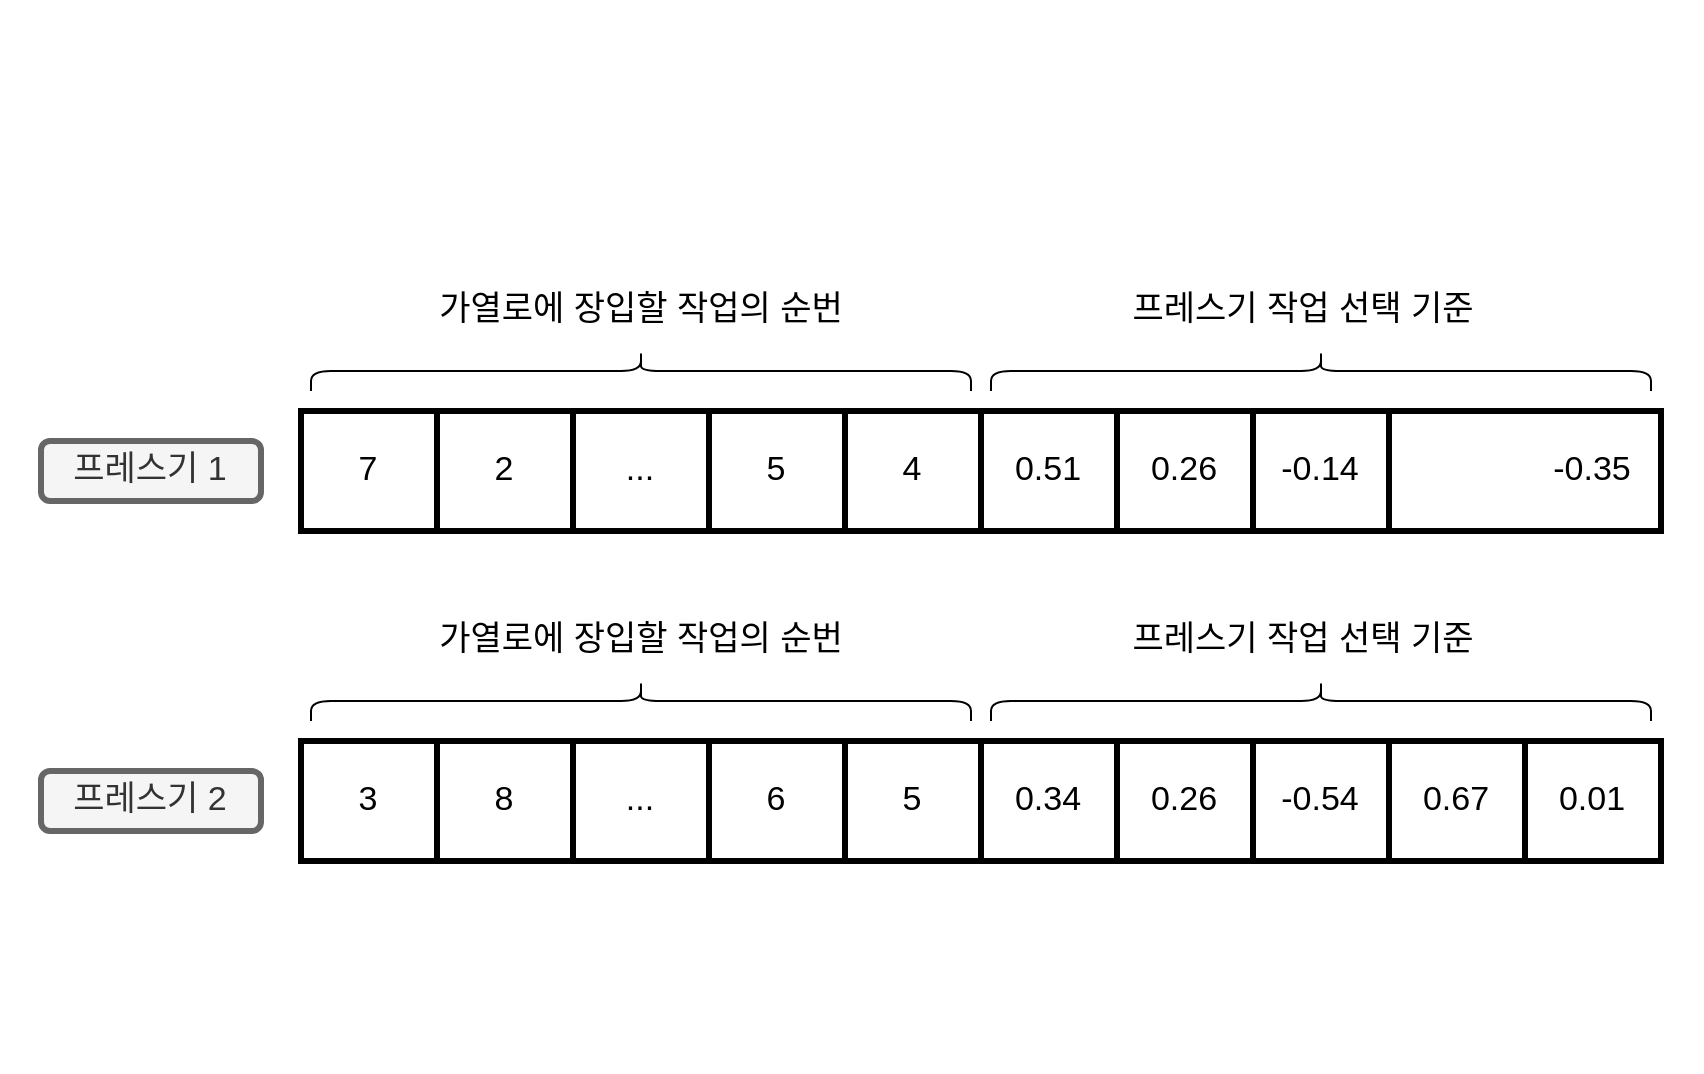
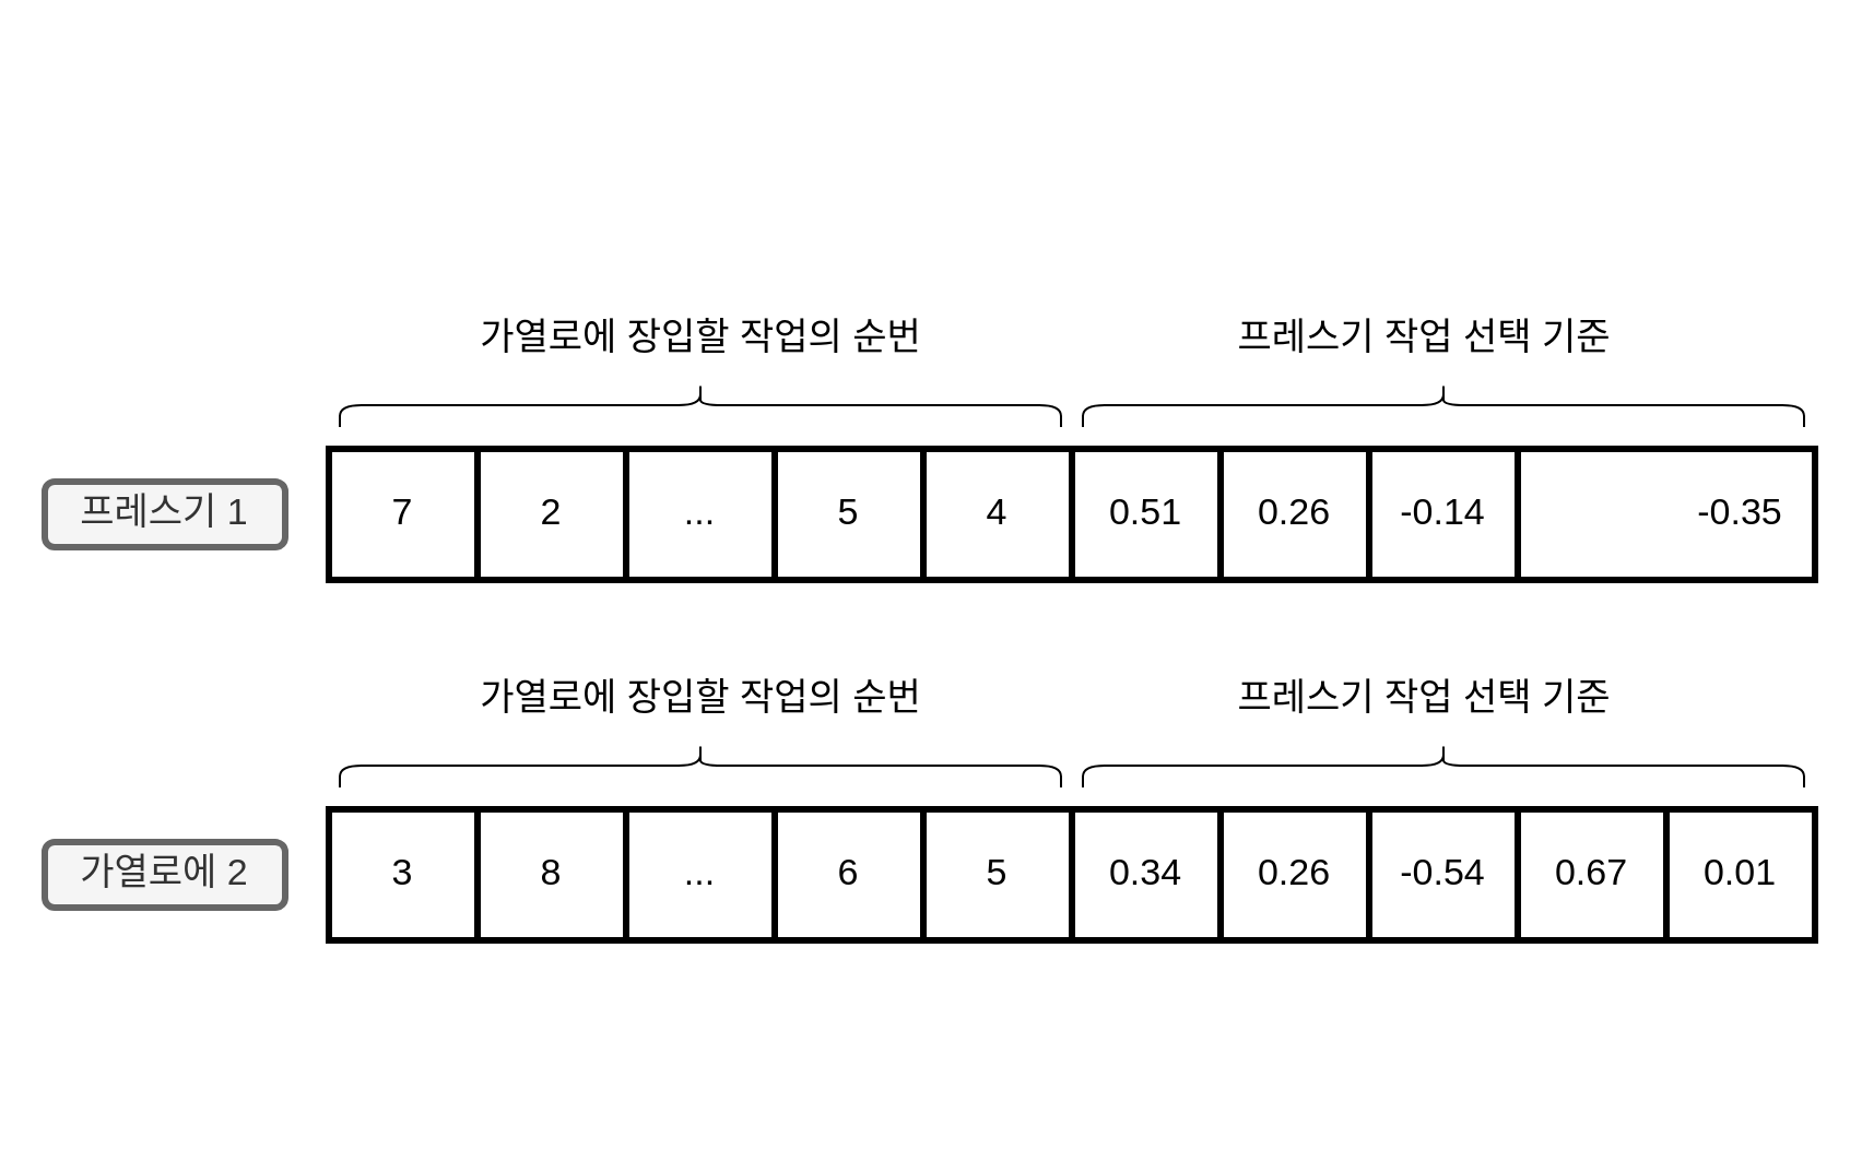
- <mxCell id="38" value="프레스기 2" style="rounded=1;whiteSpace=wrap;html=1;fontSize=17;fillColor=#f5f5f5;strokeColor=#666666;fontColor=#333333;strokeWidth=3;" vertex="1" parent="20"><mxGeometry x="-20" y="80" width="110" height="30" as="geometry" /></mxCell>
+ <mxCell id="38" value="가열로에 2" style="rounded=1;whiteSpace=wrap;html=1;fontSize=17;fillColor=#f5f5f5;strokeColor=#666666;fontColor=#333333;strokeWidth=3;" vertex="1" parent="20"><mxGeometry x="-20" y="80" width="110" height="30" as="geometry" /></mxCell>
